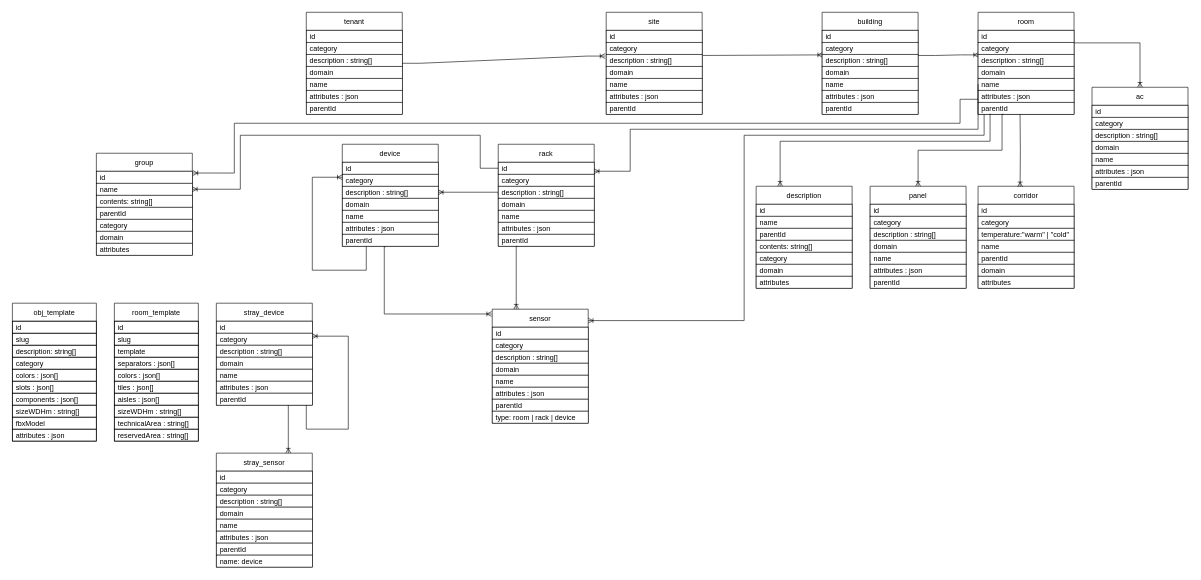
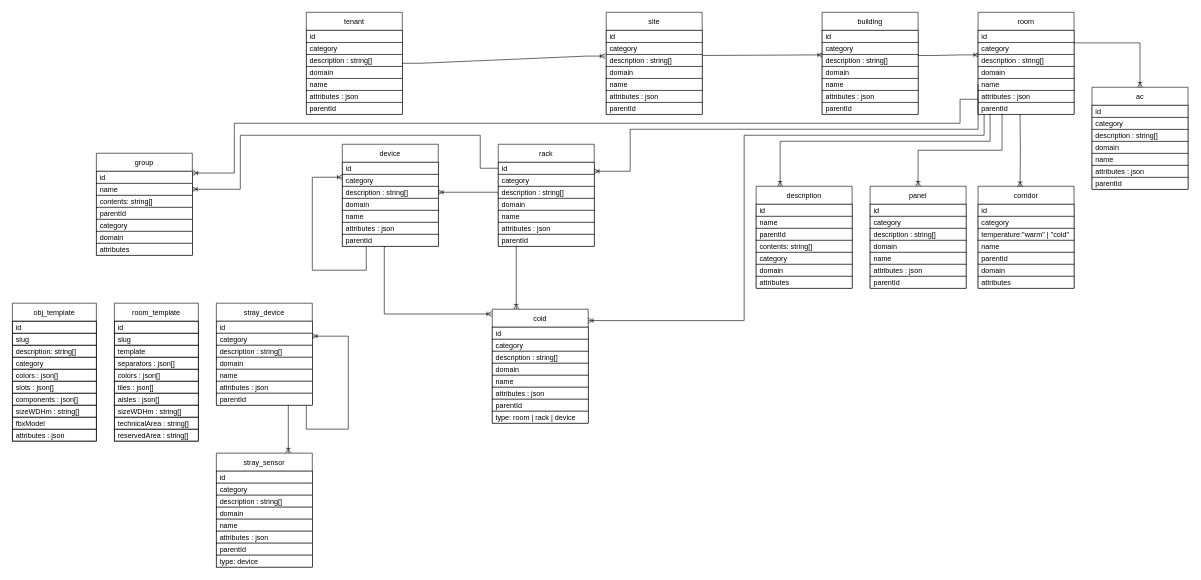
- <mxCell id="81" value="sensor" style="swimlane;fontStyle=0;childLayout=stackLayout;horizontal=1;startSize=30;horizontalStack=0;resizeParent=1;resizeParentMax=0;resizeLast=0;collapsible=1;marginBottom=0;fillColor=default;strokeColor=default;fontColor=default;" parent="1" vertex="1"><mxGeometry x="820" y="515" width="160" height="190" as="geometry"><mxRectangle x="-50" y="20" width="70" height="30" as="alternateBounds" /></mxGeometry></mxCell>
+ <mxCell id="81" value="cold" style="swimlane;fontStyle=0;childLayout=stackLayout;horizontal=1;startSize=30;horizontalStack=0;resizeParent=1;resizeParentMax=0;resizeLast=0;collapsible=1;marginBottom=0;fillColor=default;strokeColor=default;fontColor=default;" parent="1" vertex="1"><mxGeometry x="820" y="515" width="160" height="190" as="geometry"><mxRectangle x="-50" y="20" width="70" height="30" as="alternateBounds" /></mxGeometry></mxCell>
- <mxCell id="163" value="name:  device" style="text;strokeColor=default;fillColor=default;align=left;verticalAlign=middle;spacingLeft=4;spacingRight=4;overflow=hidden;points=[[0,0.5],[1,0.5]];portConstraint=eastwest;rotatable=0;fontColor=default;" parent="155" vertex="1"><mxGeometry y="170" width="160" height="20" as="geometry" /></mxCell>
+ <mxCell id="163" value="type:  device" style="text;strokeColor=default;fillColor=default;align=left;verticalAlign=middle;spacingLeft=4;spacingRight=4;overflow=hidden;points=[[0,0.5],[1,0.5]];portConstraint=eastwest;rotatable=0;fontColor=default;" parent="155" vertex="1"><mxGeometry y="170" width="160" height="20" as="geometry" /></mxCell>
